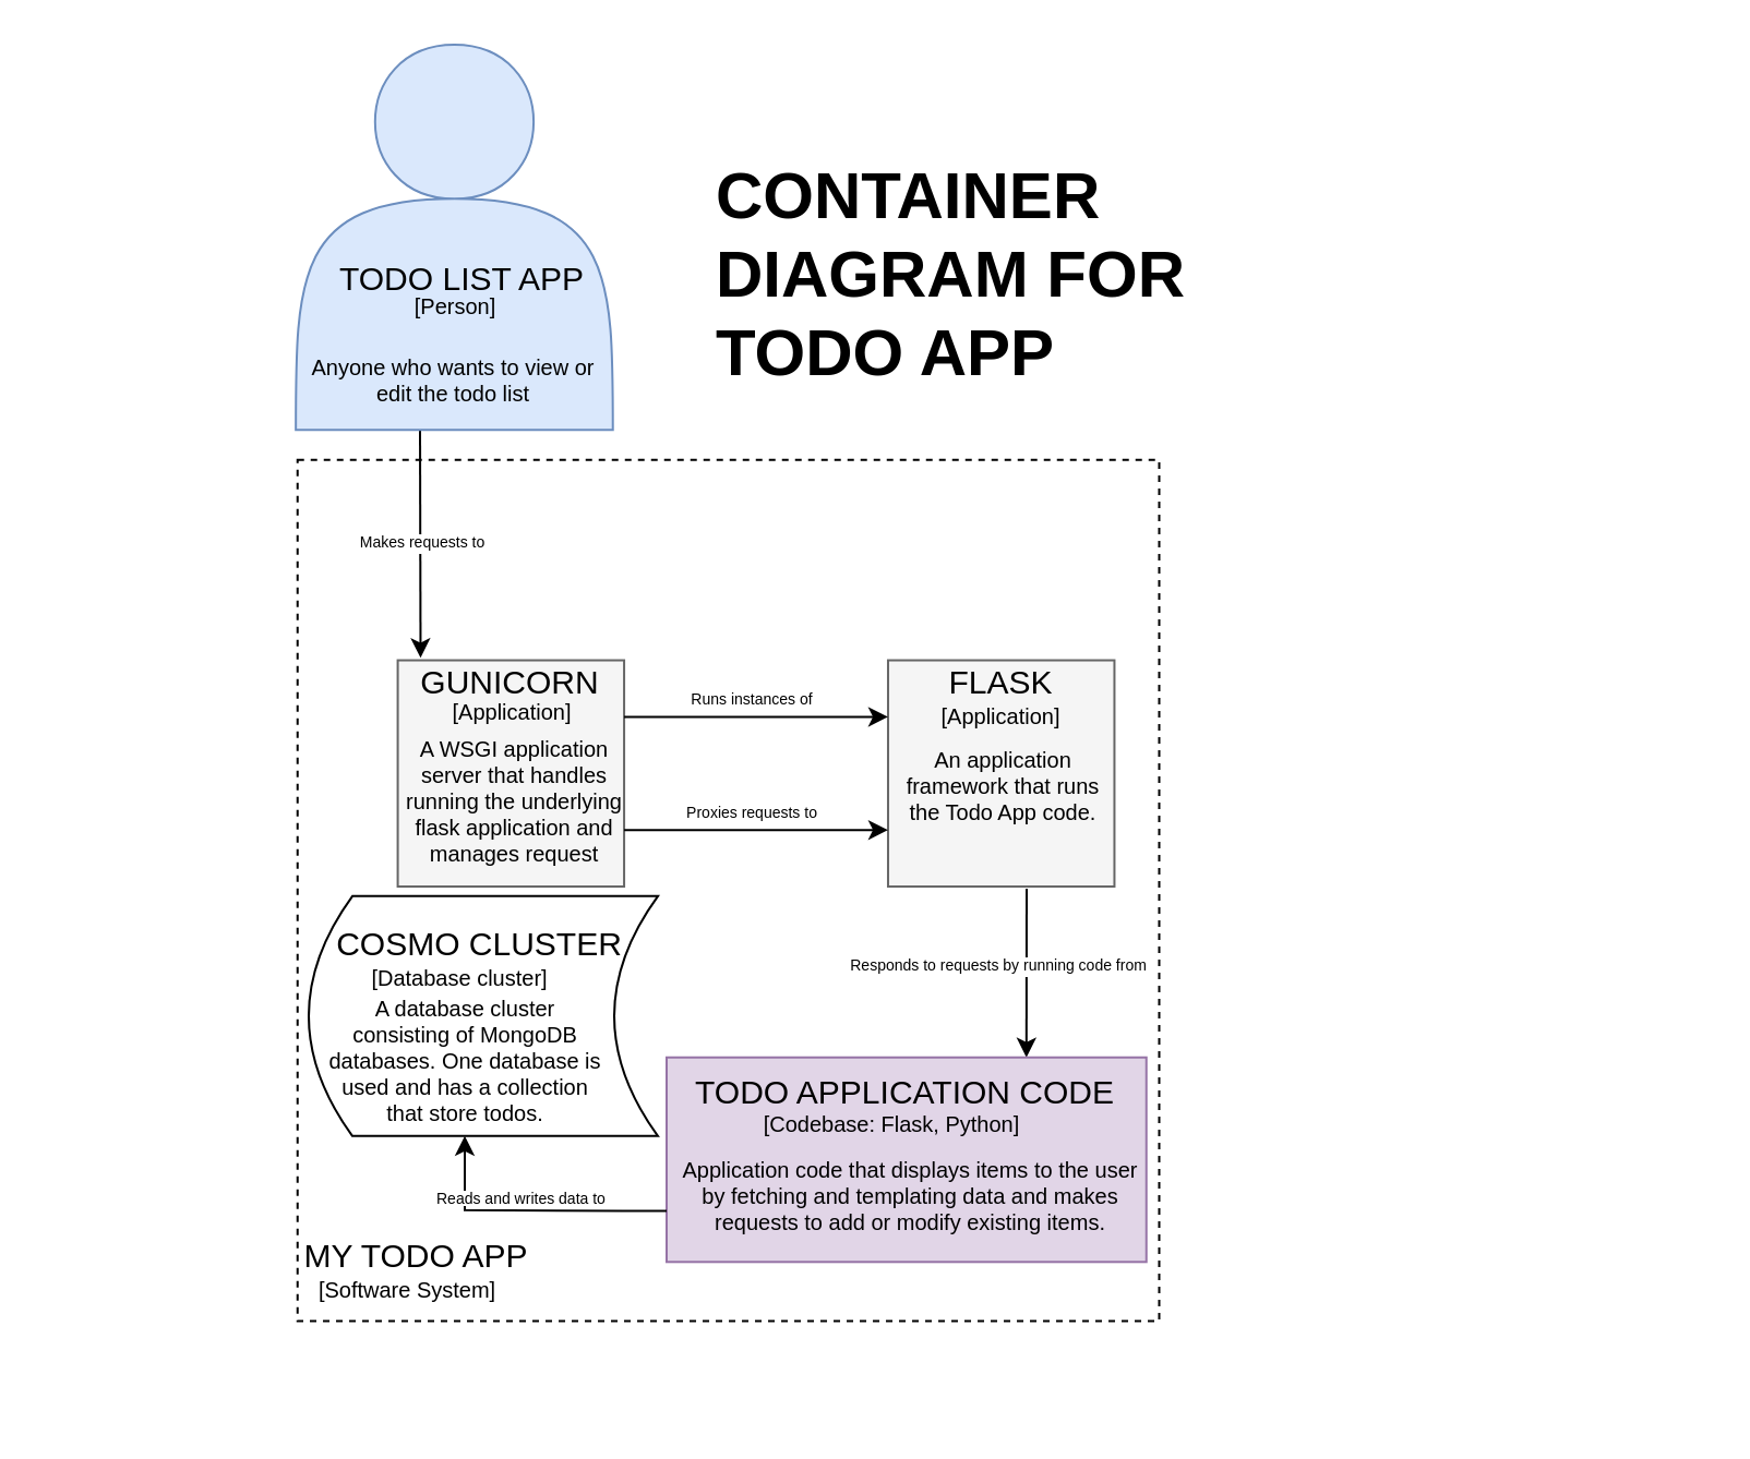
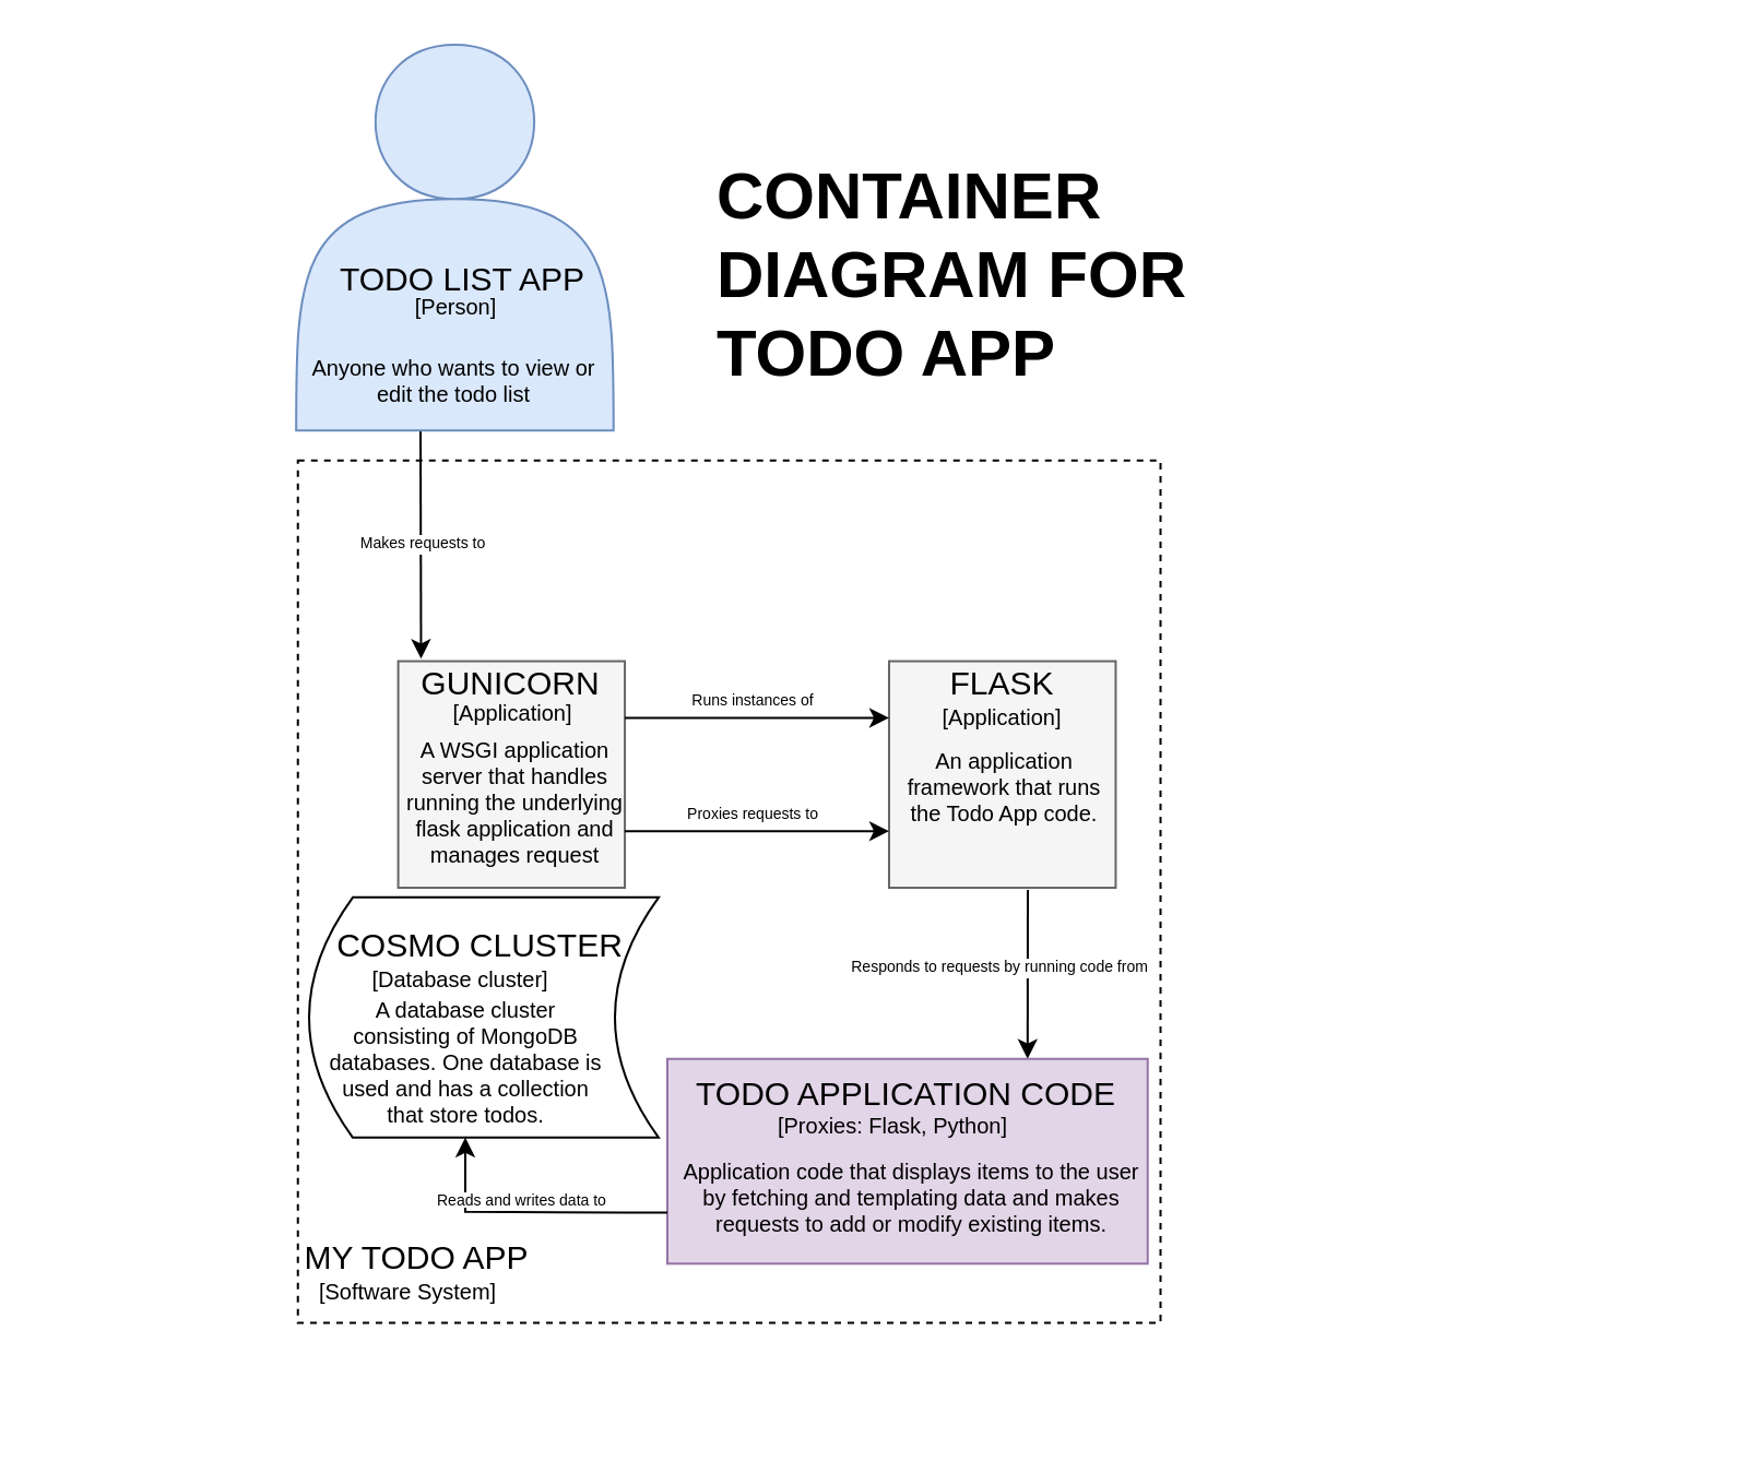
- <mxCell id="25" value="&lt;font style=&quot;font-size: 10px&quot;&gt;[Codebase: Flask, Python]&lt;/font&gt;" style="text;html=1;align=center;verticalAlign=middle;resizable=0;points=[];autosize=1;strokeColor=none;fillColor=none;fontSize=5;" parent="22" vertex="1"><mxGeometry x="-22.123" y="46.045" width="130" height="10" as="geometry" /></mxCell>
+ <mxCell id="25" value="&lt;font style=&quot;font-size: 10px&quot;&gt;[Proxies: Flask, Python]&lt;/font&gt;" style="text;html=1;align=center;verticalAlign=middle;resizable=0;points=[];autosize=1;strokeColor=none;fillColor=none;fontSize=5;" parent="22" vertex="1"><mxGeometry x="-22.123" y="46.045" width="130" height="10" as="geometry" /></mxCell>
